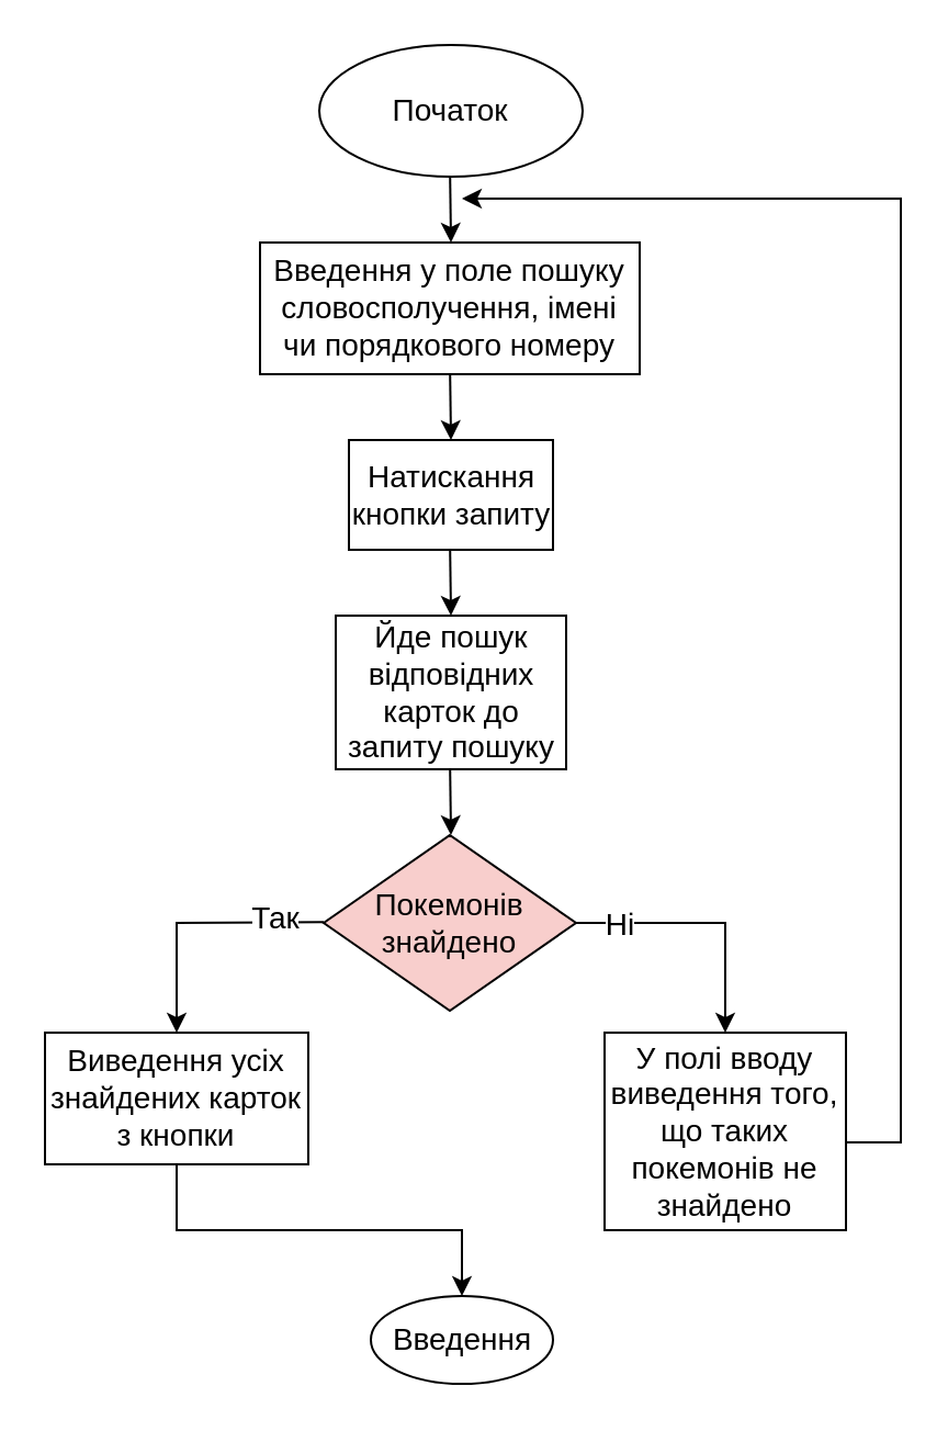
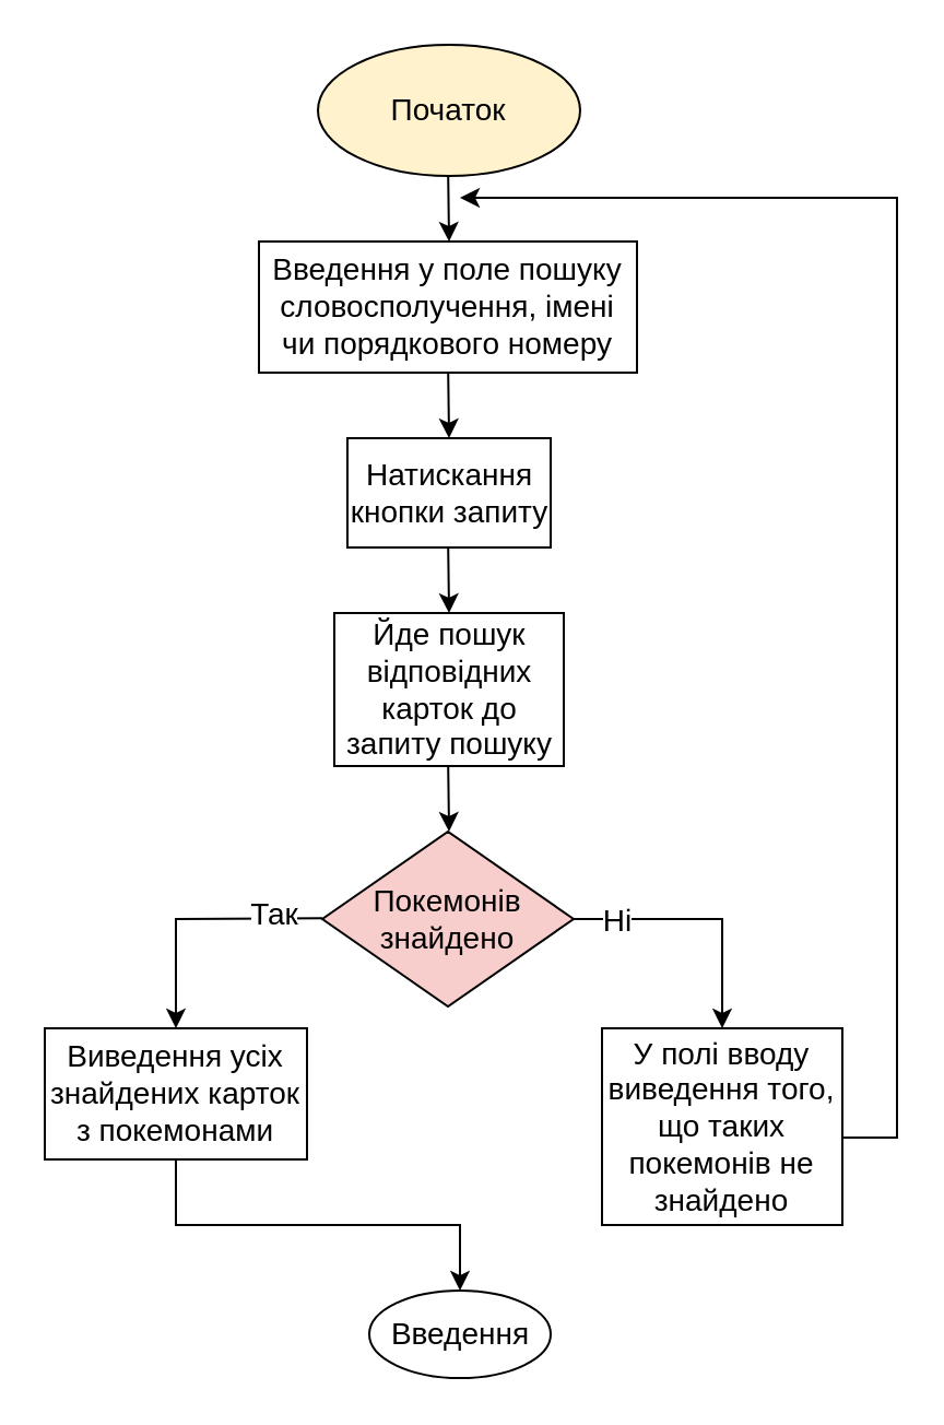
- <mxCell id="2" value="&lt;font style=&quot;font-size: 14px&quot;&gt;Початок&lt;/font&gt;" style="ellipse;whiteSpace=wrap;html=1;" vertex="1" parent="1"><mxGeometry x="145" y="20" width="120" height="60" as="geometry" /></mxCell>
+ <mxCell id="2" value="&lt;font style=&quot;font-size: 14px&quot;&gt;Початок&lt;/font&gt;" style="ellipse;whiteSpace=wrap;html=1;fillColor=#fff2cc;" vertex="1" parent="1"><mxGeometry x="145" y="20" width="120" height="60" as="geometry" /></mxCell>
- <mxCell id="15" value="Виведення усіх знайдених карток з кнопки" style="rounded=0;whiteSpace=wrap;html=1;fontSize=14;" vertex="1" parent="1"><mxGeometry x="20" y="470" width="120" height="60" as="geometry" /></mxCell>
+ <mxCell id="15" value="Виведення усіх знайдених карток з покемонами" style="rounded=0;whiteSpace=wrap;html=1;fontSize=14;" vertex="1" parent="1"><mxGeometry x="20" y="470" width="120" height="60" as="geometry" /></mxCell>
